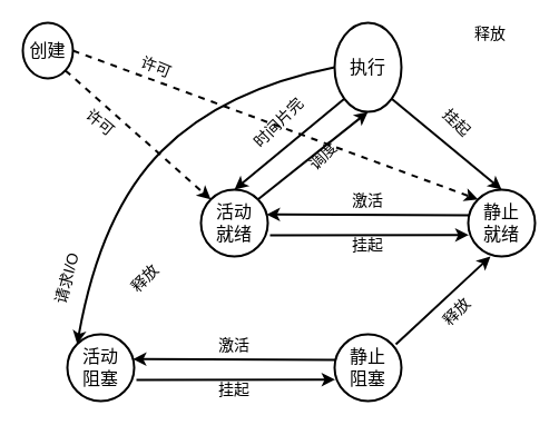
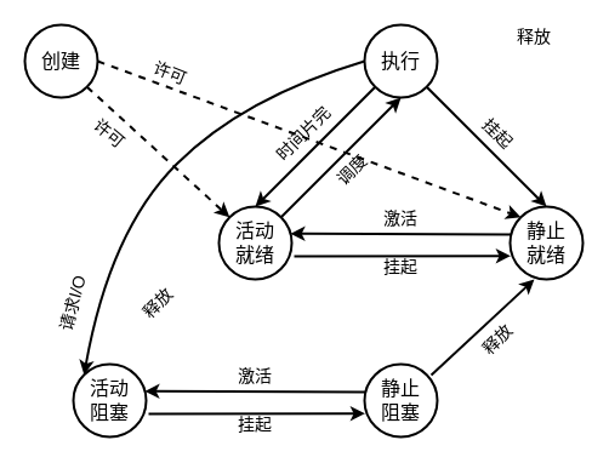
- <mxCell id="27" value="&lt;font style=&quot;font-size: 16px&quot;&gt;创建&lt;/font&gt;" style="ellipse;whiteSpace=wrap;html=1;aspect=fixed;strokeWidth=2;fillColor=none;" vertex="1" parent="1"><mxGeometry x="20" y="20" width="45" height="50" as="geometry" /></mxCell>
+ <mxCell id="27" value="&lt;font style=&quot;font-size: 16px&quot;&gt;创建&lt;/font&gt;" style="ellipse;whiteSpace=wrap;html=1;aspect=fixed;strokeWidth=2;fillColor=none;" vertex="1" parent="1"><mxGeometry x="20" y="20" width="60" height="60" as="geometry" /></mxCell>
- <mxCell id="6" value="&lt;font style=&quot;font-size: 16px&quot;&gt;执行&lt;/font&gt;" style="ellipse;whiteSpace=wrap;html=1;aspect=fixed;strokeWidth=2;fillColor=none;" parent="1" vertex="1"><mxGeometry x="300" y="20" width="60" height="80" as="geometry" /></mxCell>
+ <mxCell id="6" value="&lt;font style=&quot;font-size: 16px&quot;&gt;执行&lt;/font&gt;" style="ellipse;whiteSpace=wrap;html=1;aspect=fixed;strokeWidth=2;fillColor=none;" parent="1" vertex="1"><mxGeometry x="300" y="20" width="60" height="60" as="geometry" /></mxCell>
